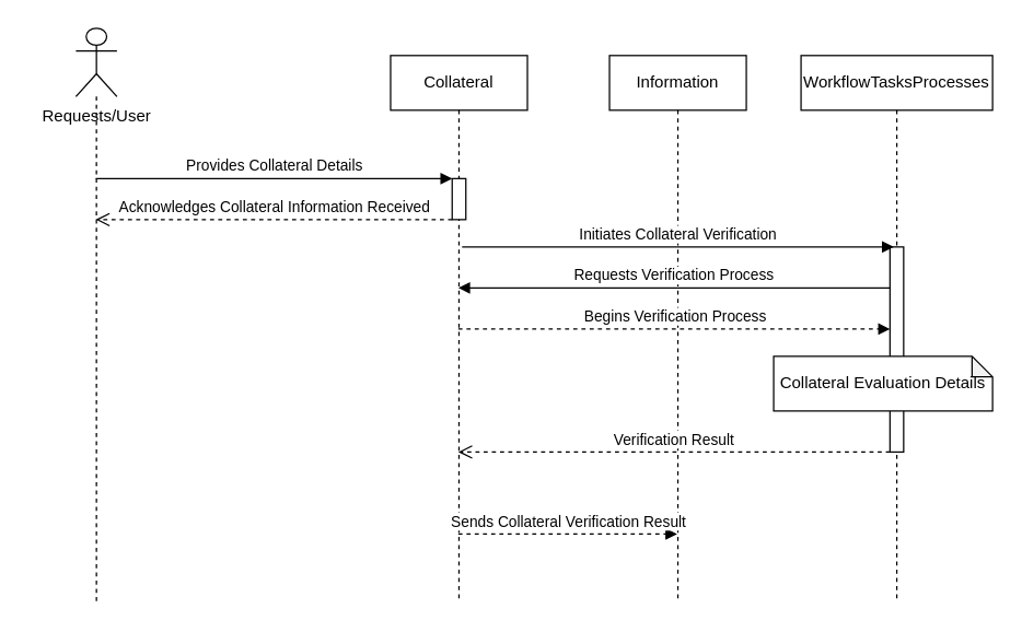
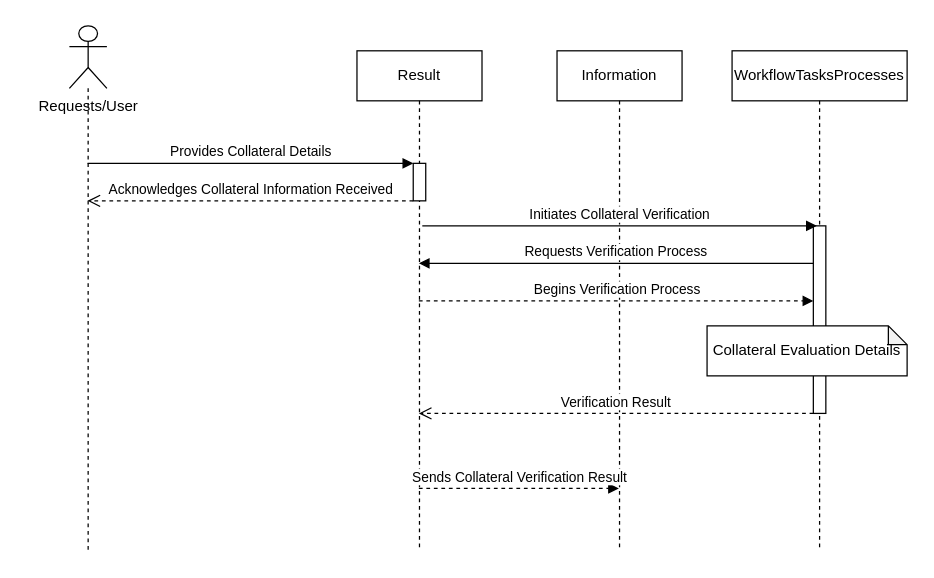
- <mxCell id="3" value="Collateral" style="shape=umlLifeline;perimeter=lifelinePerimeter;whiteSpace=wrap;html=1;container=1;dropTarget=0;collapsible=0;recursiveResize=0;outlineConnect=0;portConstraint=eastwest;newEdgeStyle={&quot;curved&quot;:0,&quot;rounded&quot;:0};" vertex="1" parent="1"><mxGeometry x="285" y="40" width="100" height="400" as="geometry" /></mxCell>
+ <mxCell id="3" value="Result" style="shape=umlLifeline;perimeter=lifelinePerimeter;whiteSpace=wrap;html=1;container=1;dropTarget=0;collapsible=0;recursiveResize=0;outlineConnect=0;portConstraint=eastwest;newEdgeStyle={&quot;curved&quot;:0,&quot;rounded&quot;:0};" vertex="1" parent="1"><mxGeometry x="285" y="40" width="100" height="400" as="geometry" /></mxCell>
